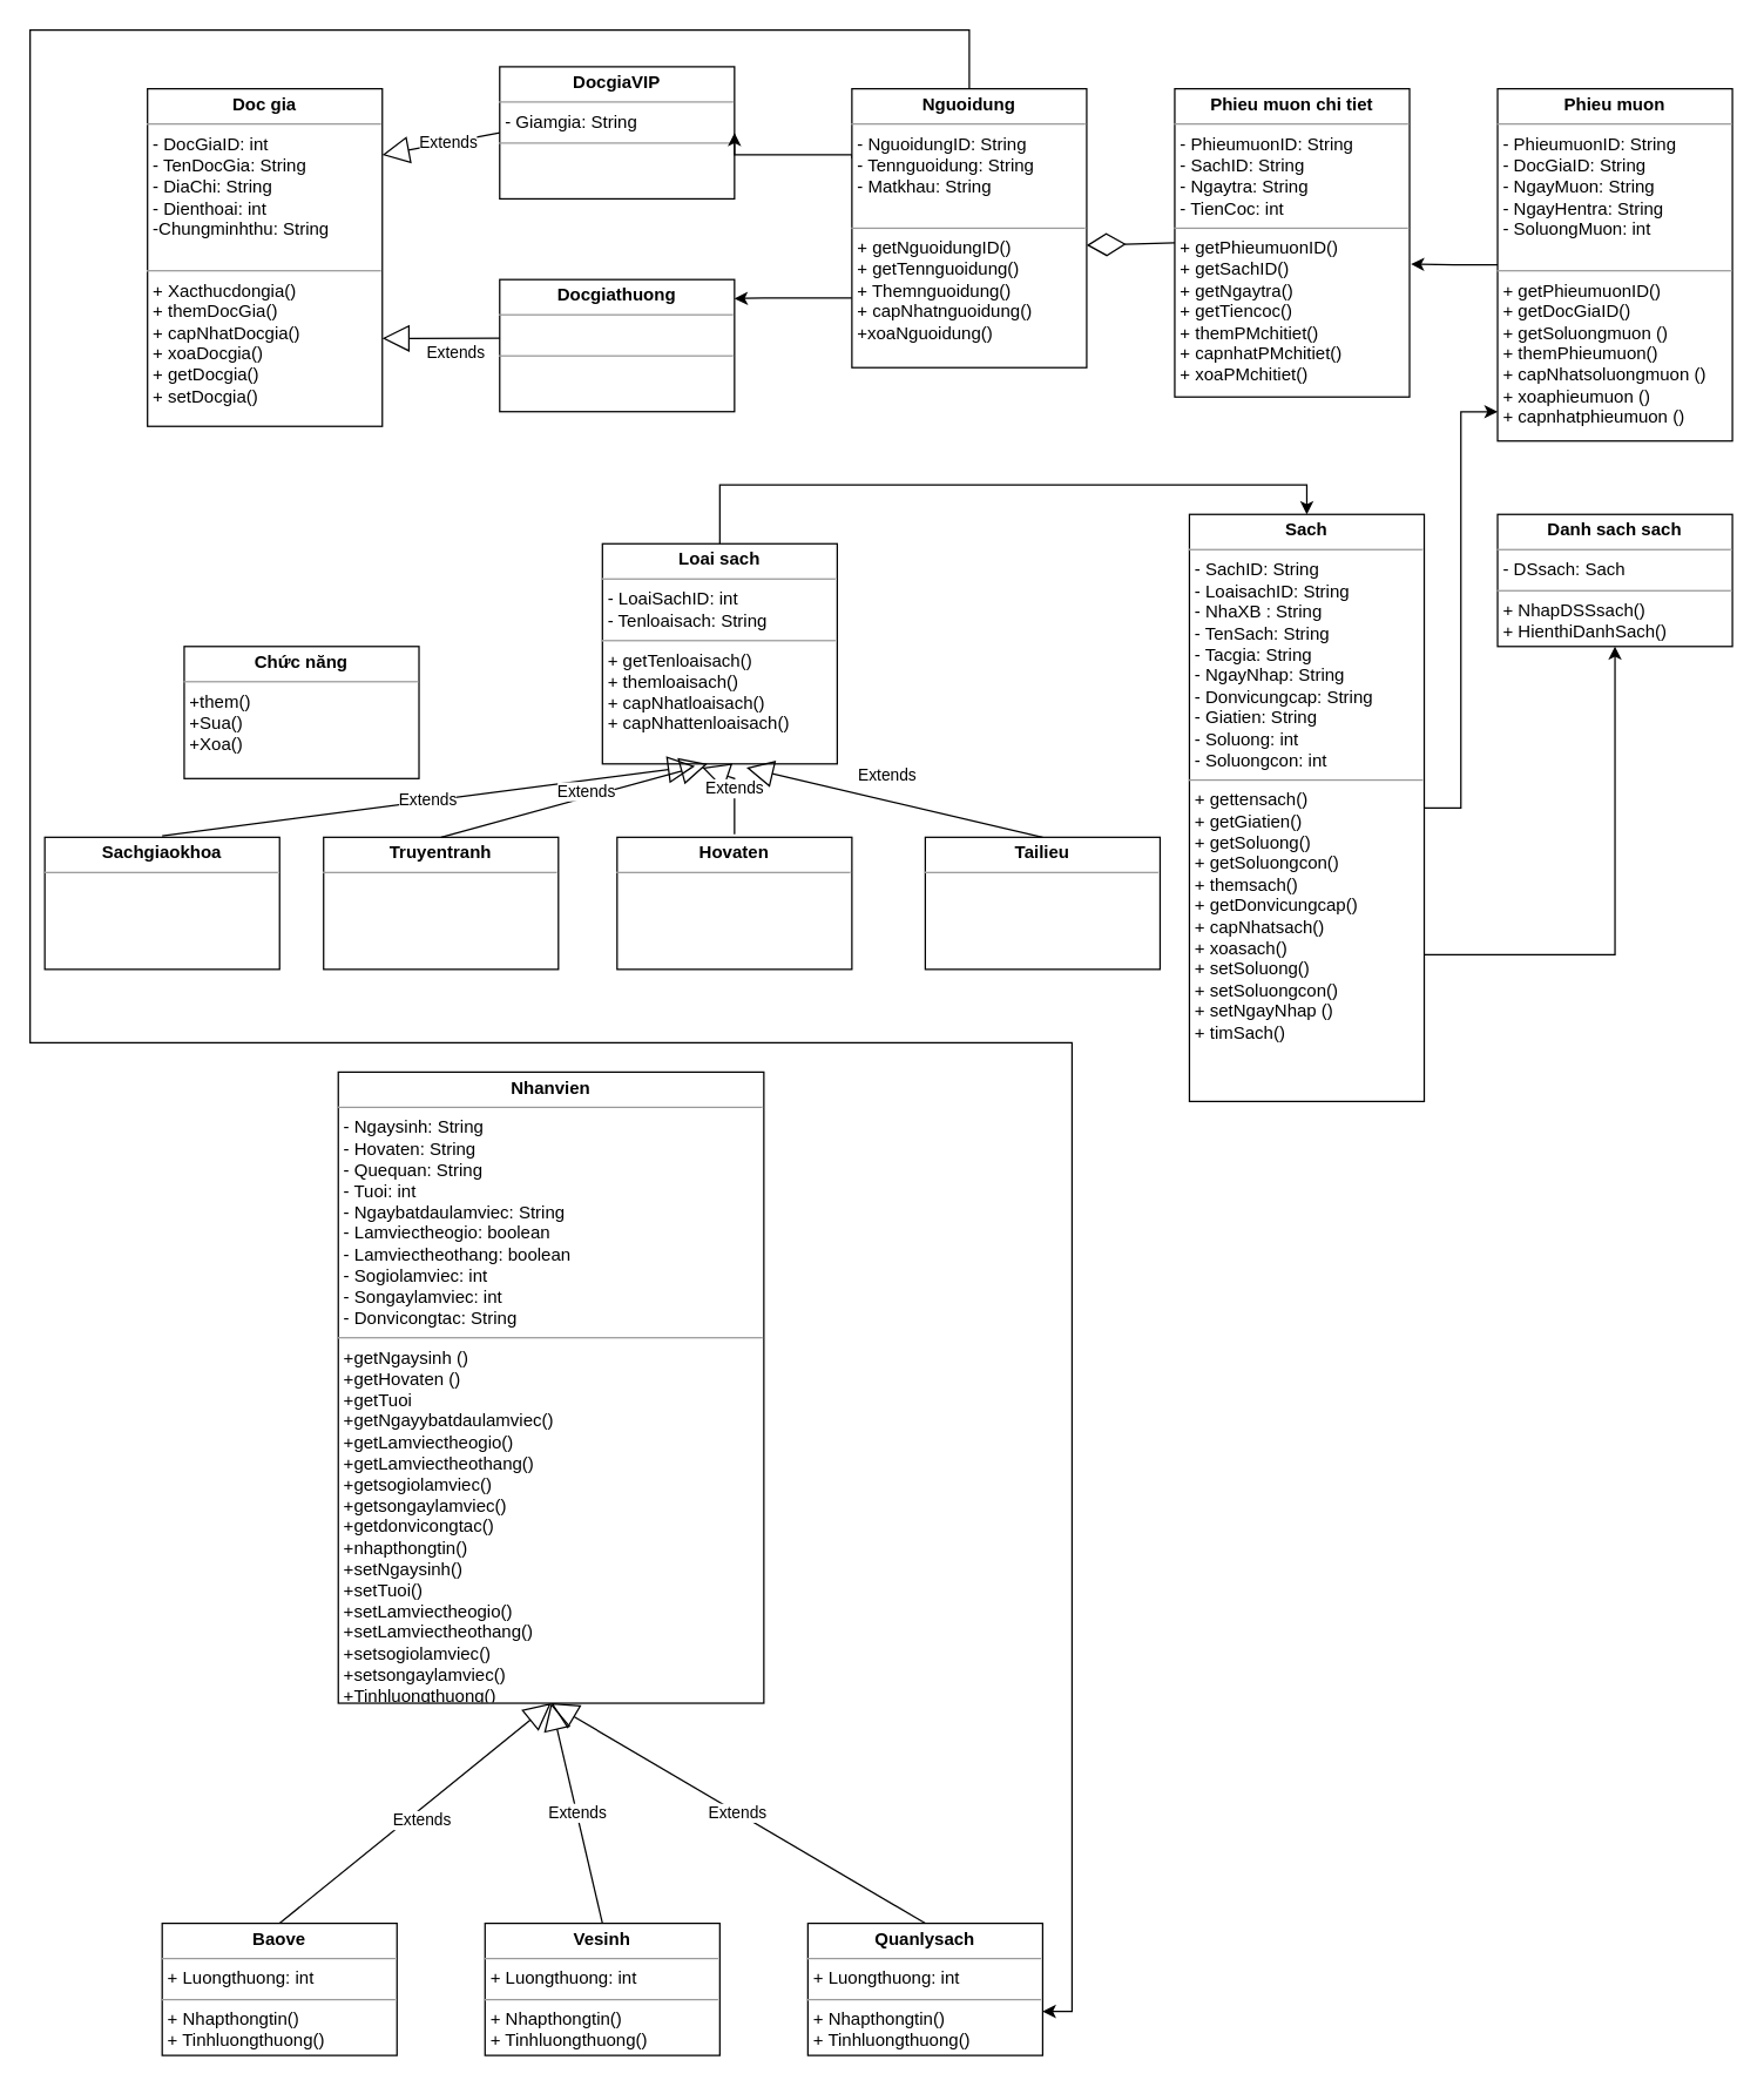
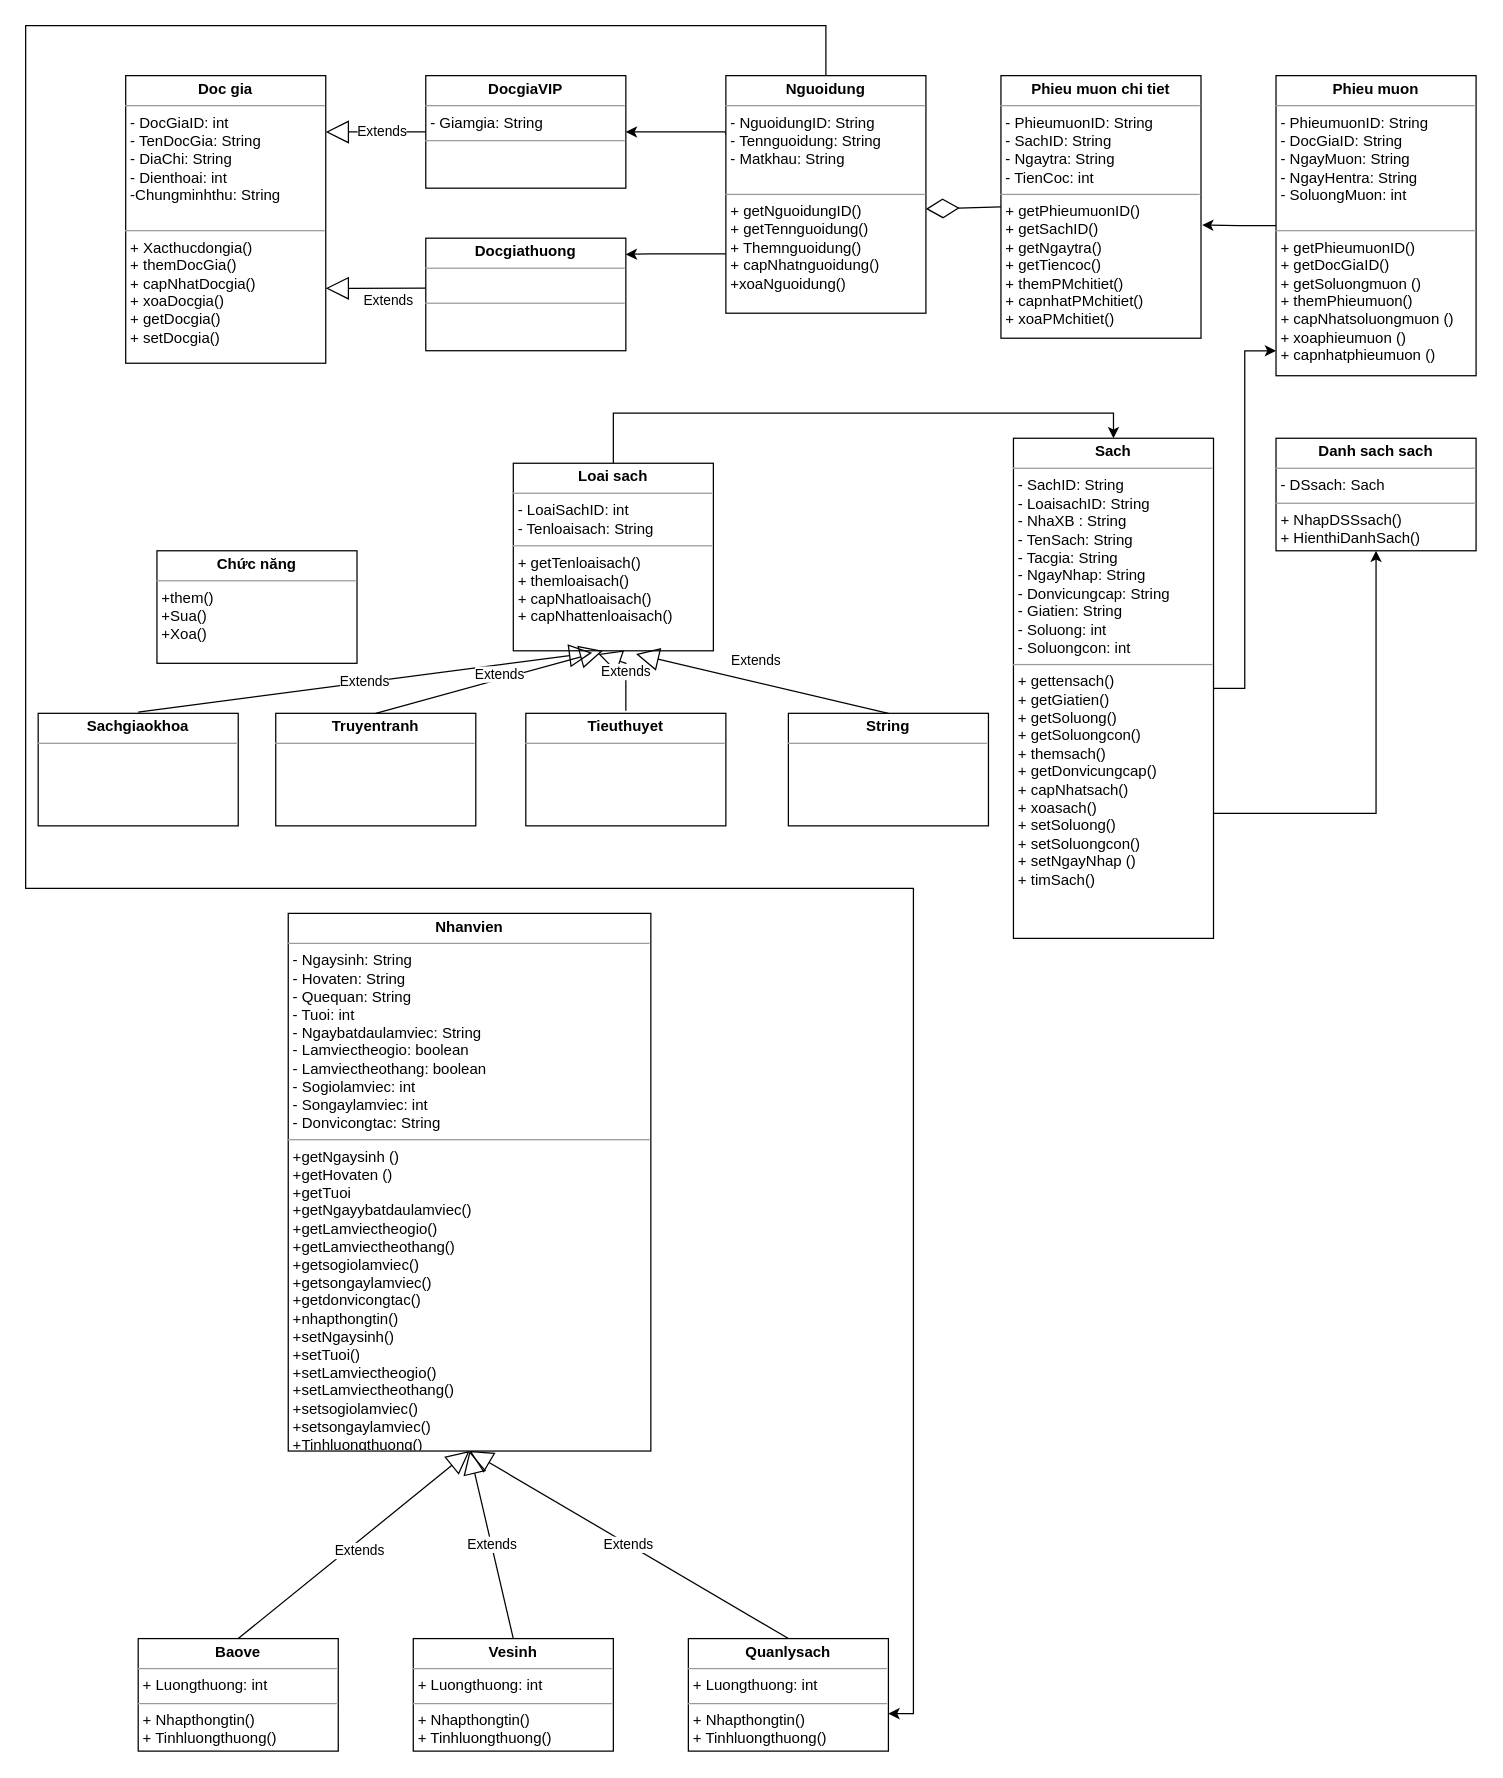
- <mxCell id="10" value="&lt;p style=&quot;margin: 0px ; margin-top: 4px ; text-align: center&quot;&gt;&lt;b&gt;DocgiaVIP&lt;/b&gt;&lt;/p&gt;&lt;hr size=&quot;1&quot;&gt;&lt;p style=&quot;margin: 0px ; margin-left: 4px&quot;&gt;- Giamgia: String&lt;/p&gt;&lt;hr size=&quot;1&quot;&gt;&lt;p style=&quot;margin: 0px ; margin-left: 4px&quot;&gt;&lt;br&gt;&lt;/p&gt;" style="verticalAlign=top;align=left;overflow=fill;fontSize=12;fontFamily=Helvetica;html=1;" parent="1" vertex="1"><mxGeometry x="340" y="45" width="160" height="90" as="geometry" /></mxCell>
+ <mxCell id="10" value="&lt;p style=&quot;margin: 0px ; margin-top: 4px ; text-align: center&quot;&gt;&lt;b&gt;DocgiaVIP&lt;/b&gt;&lt;/p&gt;&lt;hr size=&quot;1&quot;&gt;&lt;p style=&quot;margin: 0px ; margin-left: 4px&quot;&gt;- Giamgia: String&lt;/p&gt;&lt;hr size=&quot;1&quot;&gt;&lt;p style=&quot;margin: 0px ; margin-left: 4px&quot;&gt;&lt;br&gt;&lt;/p&gt;" style="verticalAlign=top;align=left;overflow=fill;fontSize=12;fontFamily=Helvetica;html=1;" parent="1" vertex="1"><mxGeometry x="340" y="60" width="160" height="90" as="geometry" /></mxCell>
- <mxCell id="26" value="&lt;p style=&quot;margin: 0px ; margin-top: 4px ; text-align: center&quot;&gt;&lt;b&gt;Hovaten&lt;/b&gt;&lt;/p&gt;&lt;hr size=&quot;1&quot;&gt;&lt;p style=&quot;margin: 0px ; margin-left: 4px&quot;&gt;&lt;br&gt;&lt;/p&gt;" style="verticalAlign=top;align=left;overflow=fill;fontSize=12;fontFamily=Helvetica;html=1;" vertex="1" parent="1"><mxGeometry x="420" y="570" width="160" height="90" as="geometry" /></mxCell>
+ <mxCell id="26" value="&lt;p style=&quot;margin: 0px ; margin-top: 4px ; text-align: center&quot;&gt;&lt;b&gt;Tieuthuyet&lt;/b&gt;&lt;/p&gt;&lt;hr size=&quot;1&quot;&gt;&lt;p style=&quot;margin: 0px ; margin-left: 4px&quot;&gt;&lt;br&gt;&lt;/p&gt;" style="verticalAlign=top;align=left;overflow=fill;fontSize=12;fontFamily=Helvetica;html=1;" vertex="1" parent="1"><mxGeometry x="420" y="570" width="160" height="90" as="geometry" /></mxCell>
- <mxCell id="27" value="&lt;p style=&quot;margin: 0px ; margin-top: 4px ; text-align: center&quot;&gt;&lt;b&gt;Tailieu&lt;/b&gt;&lt;/p&gt;&lt;hr size=&quot;1&quot;&gt;&lt;p style=&quot;margin: 0px ; margin-left: 4px&quot;&gt;&lt;br&gt;&lt;/p&gt;" style="verticalAlign=top;align=left;overflow=fill;fontSize=12;fontFamily=Helvetica;html=1;" vertex="1" parent="1"><mxGeometry x="630" y="570" width="160" height="90" as="geometry" /></mxCell>
+ <mxCell id="27" value="&lt;p style=&quot;margin: 0px ; margin-top: 4px ; text-align: center&quot;&gt;&lt;b&gt;String&lt;/b&gt;&lt;/p&gt;&lt;hr size=&quot;1&quot;&gt;&lt;p style=&quot;margin: 0px ; margin-left: 4px&quot;&gt;&lt;br&gt;&lt;/p&gt;" style="verticalAlign=top;align=left;overflow=fill;fontSize=12;fontFamily=Helvetica;html=1;" vertex="1" parent="1"><mxGeometry x="630" y="570" width="160" height="90" as="geometry" /></mxCell>
